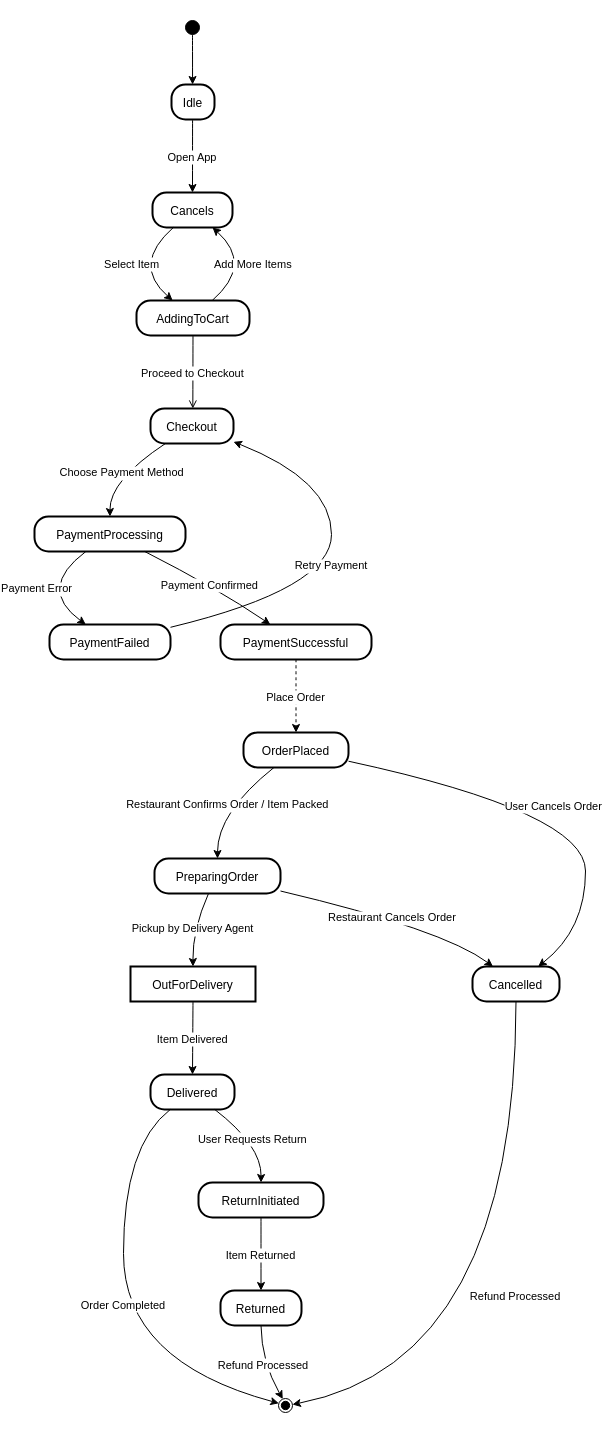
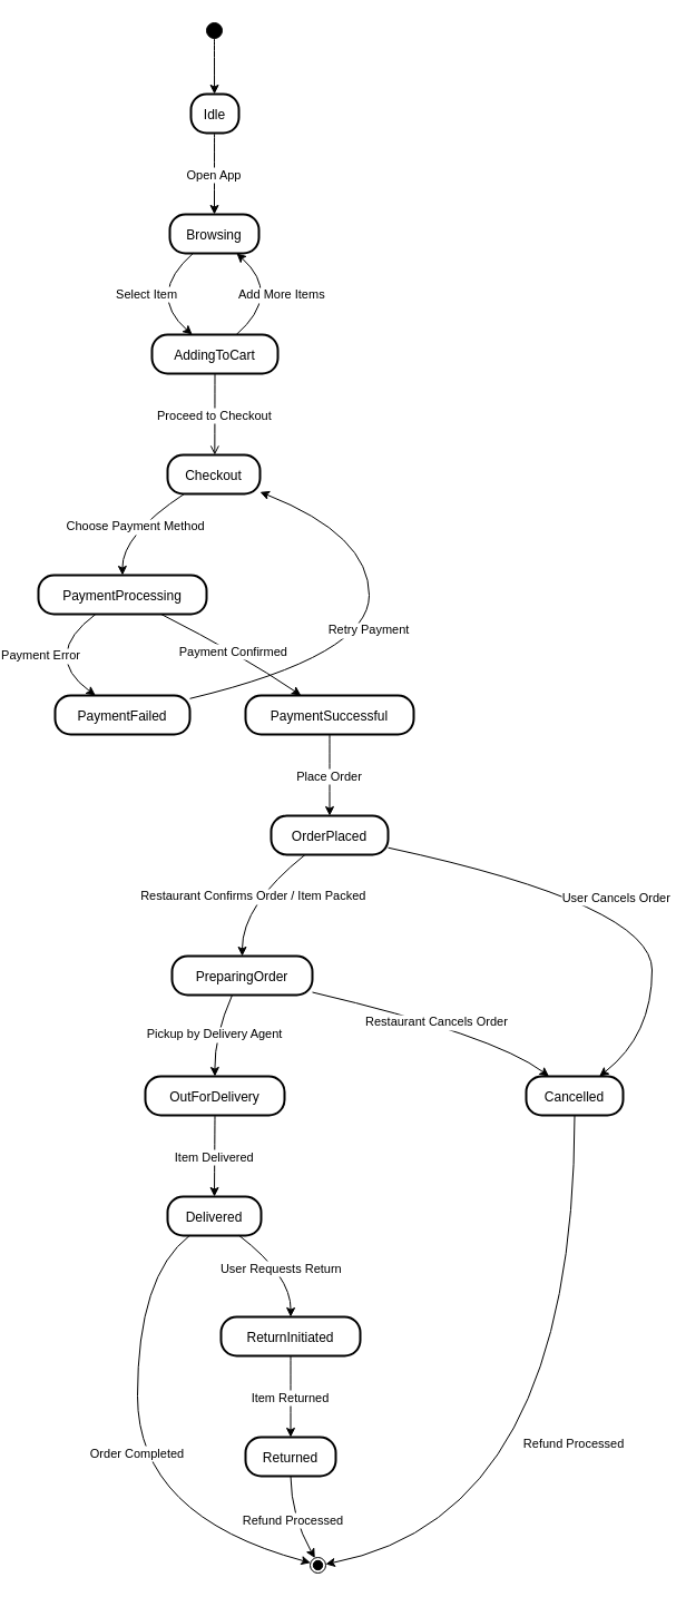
- <mxCell id="4" value="Cancels" style="rounded=1;arcSize=40;strokeWidth=2" vertex="1" parent="1"><mxGeometry x="138" y="192" width="80" height="35" as="geometry" /></mxCell>
+ <mxCell id="4" value="Browsing" style="rounded=1;arcSize=40;strokeWidth=2" vertex="1" parent="1"><mxGeometry x="138" y="192" width="80" height="35" as="geometry" /></mxCell>
- <mxCell id="27" value="Place Order" style="curved=1;startArrow=none;exitX=0.5;exitY=1;entryX=0.5;entryY=0;rounded=0;dashed=1;" edge="1" parent="1" source="9" target="10"><mxGeometry relative="1" as="geometry"><Array as="points" /></mxGeometry></mxCell>
+ <mxCell id="27" value="Place Order" style="curved=1;startArrow=none;;exitX=0.5;exitY=1;entryX=0.5;entryY=0;rounded=0;" edge="1" parent="1" source="9" target="10"><mxGeometry relative="1" as="geometry"><Array as="points" /></mxGeometry></mxCell>
- <mxCell id="12" value="OutForDelivery" style="arcSize=40;strokeWidth=2;rounded=0;" vertex="1" parent="1"><mxGeometry x="116" y="966" width="125" height="35" as="geometry" /></mxCell>
+ <mxCell id="12" value="OutForDelivery" style="rounded=1;arcSize=40;strokeWidth=2" vertex="1" parent="1"><mxGeometry x="116" y="966" width="125" height="35" as="geometry" /></mxCell>
